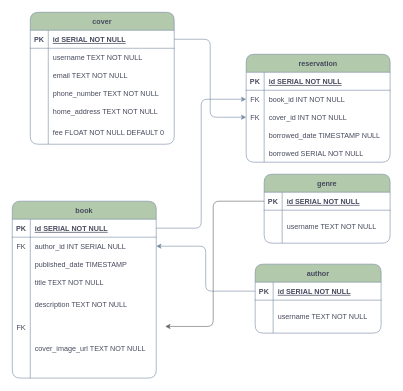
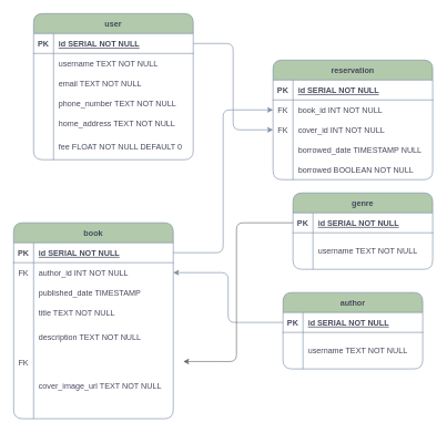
- <mxCell id="28" value="cover" style="shape=table;startSize=30;container=1;collapsible=1;childLayout=tableLayout;fixedRows=1;rowLines=0;fontStyle=1;align=center;resizeLast=1;labelBackgroundColor=none;fillColor=#B2C9AB;strokeColor=#788AA3;fontColor=#46495D;rounded=1;" parent="1" vertex="1"><mxGeometry x="50" y="20" width="240" height="220" as="geometry" /></mxCell>
+ <mxCell id="28" value="user" style="shape=table;startSize=30;container=1;collapsible=1;childLayout=tableLayout;fixedRows=1;rowLines=0;fontStyle=1;align=center;resizeLast=1;labelBackgroundColor=none;fillColor=#B2C9AB;strokeColor=#788AA3;fontColor=#46495D;rounded=1;" parent="1" vertex="1"><mxGeometry x="50" y="20" width="240" height="220" as="geometry" /></mxCell>
- <mxCell id="62" value="borrowed SERIAL NOT NULL" style="shape=partialRectangle;overflow=hidden;connectable=0;fillColor=none;align=left;strokeColor=#788AA3;top=0;left=0;bottom=0;right=0;spacingLeft=6;labelBackgroundColor=none;fontColor=#46495D;rounded=1;" parent="60" vertex="1"><mxGeometry x="30" width="210" height="30" as="geometry"><mxRectangle width="210" height="30" as="alternateBounds" /></mxGeometry></mxCell>
+ <mxCell id="62" value="borrowed BOOLEAN NOT NULL" style="shape=partialRectangle;overflow=hidden;connectable=0;fillColor=none;align=left;strokeColor=#788AA3;top=0;left=0;bottom=0;right=0;spacingLeft=6;labelBackgroundColor=none;fontColor=#46495D;rounded=1;" parent="60" vertex="1"><mxGeometry x="30" width="210" height="30" as="geometry"><mxRectangle width="210" height="30" as="alternateBounds" /></mxGeometry></mxCell>
- <mxCell id="8" value="author_id INT SERIAL NULL" style="shape=partialRectangle;connectable=0;fillColor=none;top=0;left=0;bottom=0;right=0;align=left;spacingLeft=6;fontStyle=0;overflow=hidden;rounded=1;strokeColor=#788AA3;fontColor=#46495D;" parent="6" vertex="1"><mxGeometry x="30" width="210" height="30" as="geometry"><mxRectangle width="210" height="30" as="alternateBounds" /></mxGeometry></mxCell>
+ <mxCell id="8" value="author_id INT NOT NULL" style="shape=partialRectangle;connectable=0;fillColor=none;top=0;left=0;bottom=0;right=0;align=left;spacingLeft=6;fontStyle=0;overflow=hidden;rounded=1;strokeColor=#788AA3;fontColor=#46495D;" parent="6" vertex="1"><mxGeometry x="30" width="210" height="30" as="geometry"><mxRectangle width="210" height="30" as="alternateBounds" /></mxGeometry></mxCell>
